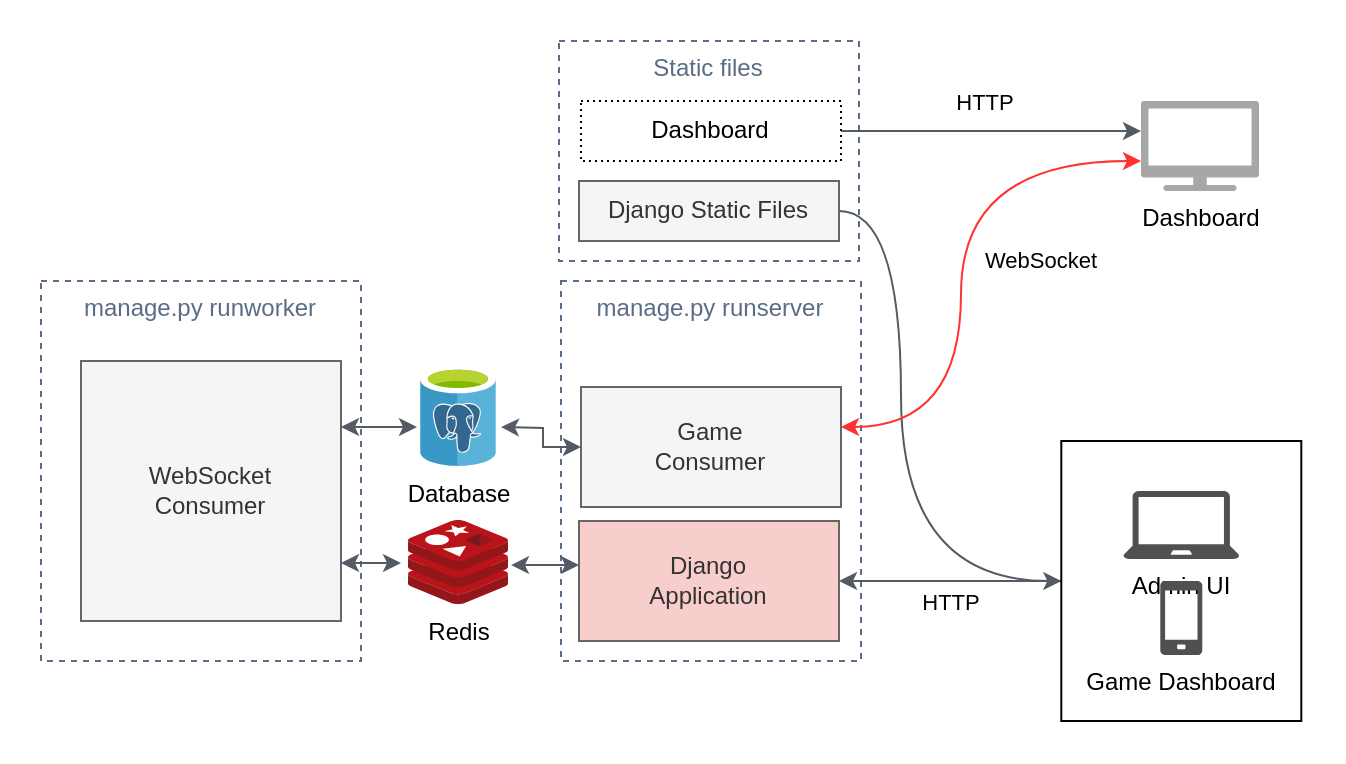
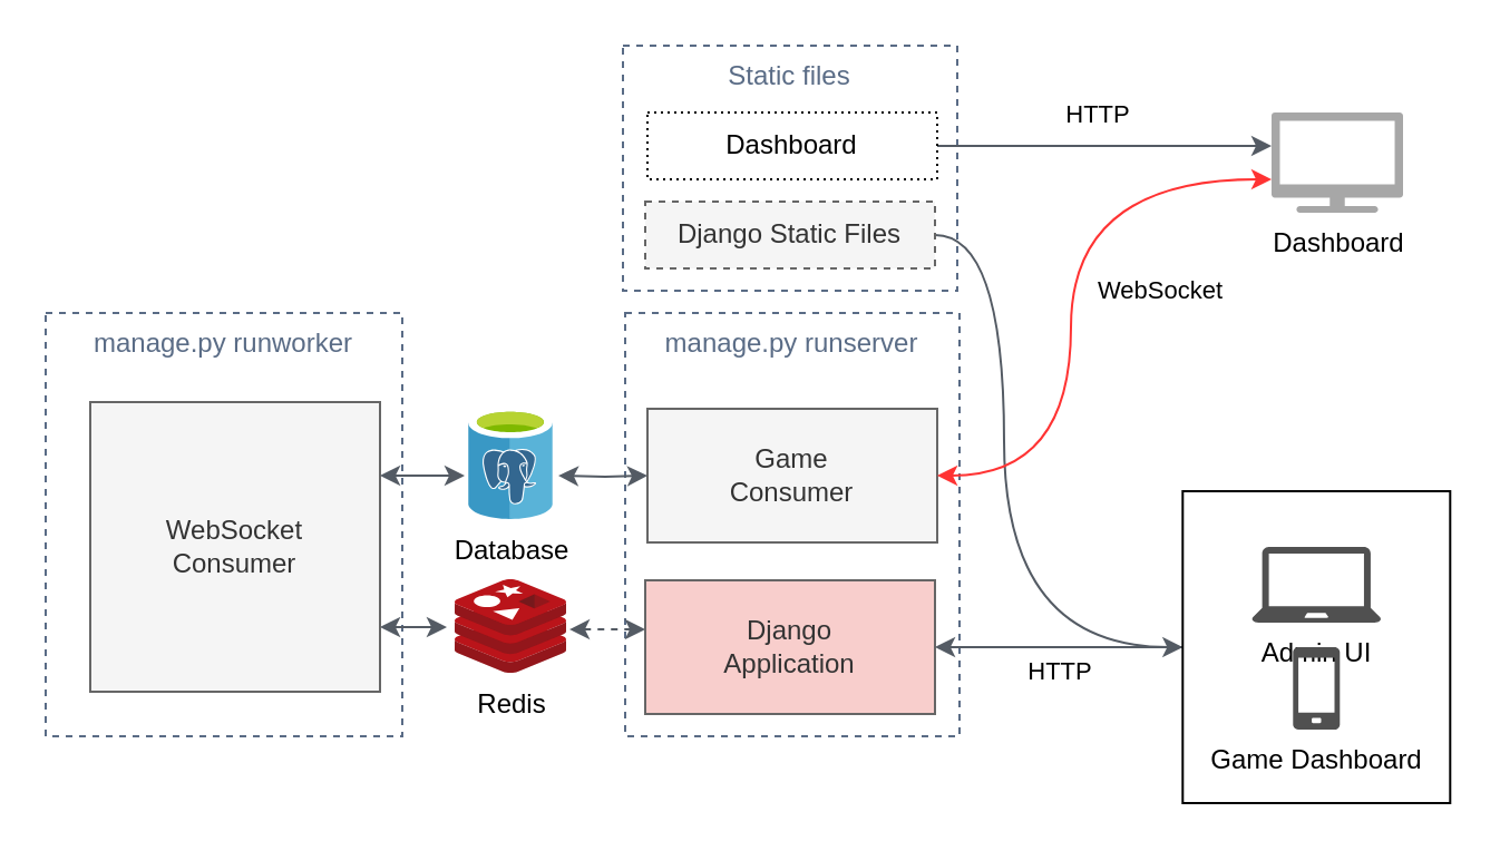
- <mxCell id="21" value="Django Static Files" style="rounded=0;whiteSpace=wrap;html=1;shadow=0;fillColor=#f5f5f5;strokeColor=#666666;fontColor=#333333;" parent="1" vertex="1"><mxGeometry x="289" y="90" width="130" height="30" as="geometry" /></mxCell>
+ <mxCell id="21" value="Django Static Files" style="rounded=0;whiteSpace=wrap;html=1;shadow=0;fillColor=#f5f5f5;strokeColor=#666666;fontColor=#333333;dashed=1;" parent="1" vertex="1"><mxGeometry x="289" y="90" width="130" height="30" as="geometry" /></mxCell>
- <mxCell id="7" value="Game&lt;br&gt;Consumer" style="rounded=0;whiteSpace=wrap;html=1;fillColor=#f5f5f5;strokeColor=#666666;fontColor=#333333;" parent="1" vertex="1"><mxGeometry x="290" y="193" width="130" height="60" as="geometry" /></mxCell>
+ <mxCell id="7" value="Game&lt;br&gt;Consumer" style="rounded=0;whiteSpace=wrap;html=1;fillColor=#f5f5f5;strokeColor=#666666;fontColor=#333333;" parent="1" vertex="1"><mxGeometry x="290" y="183" width="130" height="60" as="geometry" /></mxCell>
- <mxCell id="5" style="edgeStyle=orthogonalEdgeStyle;rounded=0;orthogonalLoop=1;jettySize=auto;html=1;entryX=1.02;entryY=0.524;entryDx=0;entryDy=0;entryPerimeter=0;startArrow=classic;startFill=1;strokeColor=#545B64;" parent="1" source="6" target="10" edge="1"><mxGeometry relative="1" as="geometry"><Array as="points"><mxPoint x="270" y="282" /><mxPoint x="270" y="282" /></Array></mxGeometry></mxCell>
+ <mxCell id="5" style="edgeStyle=orthogonalEdgeStyle;rounded=0;orthogonalLoop=1;jettySize=auto;html=1;entryX=1.02;entryY=0.524;entryDx=0;entryDy=0;entryPerimeter=0;startArrow=classic;startFill=1;strokeColor=#545B64;dashed=1;" parent="1" source="6" target="10" edge="1"><mxGeometry relative="1" as="geometry"><Array as="points"><mxPoint x="270" y="282" /><mxPoint x="270" y="282" /></Array></mxGeometry></mxCell>
